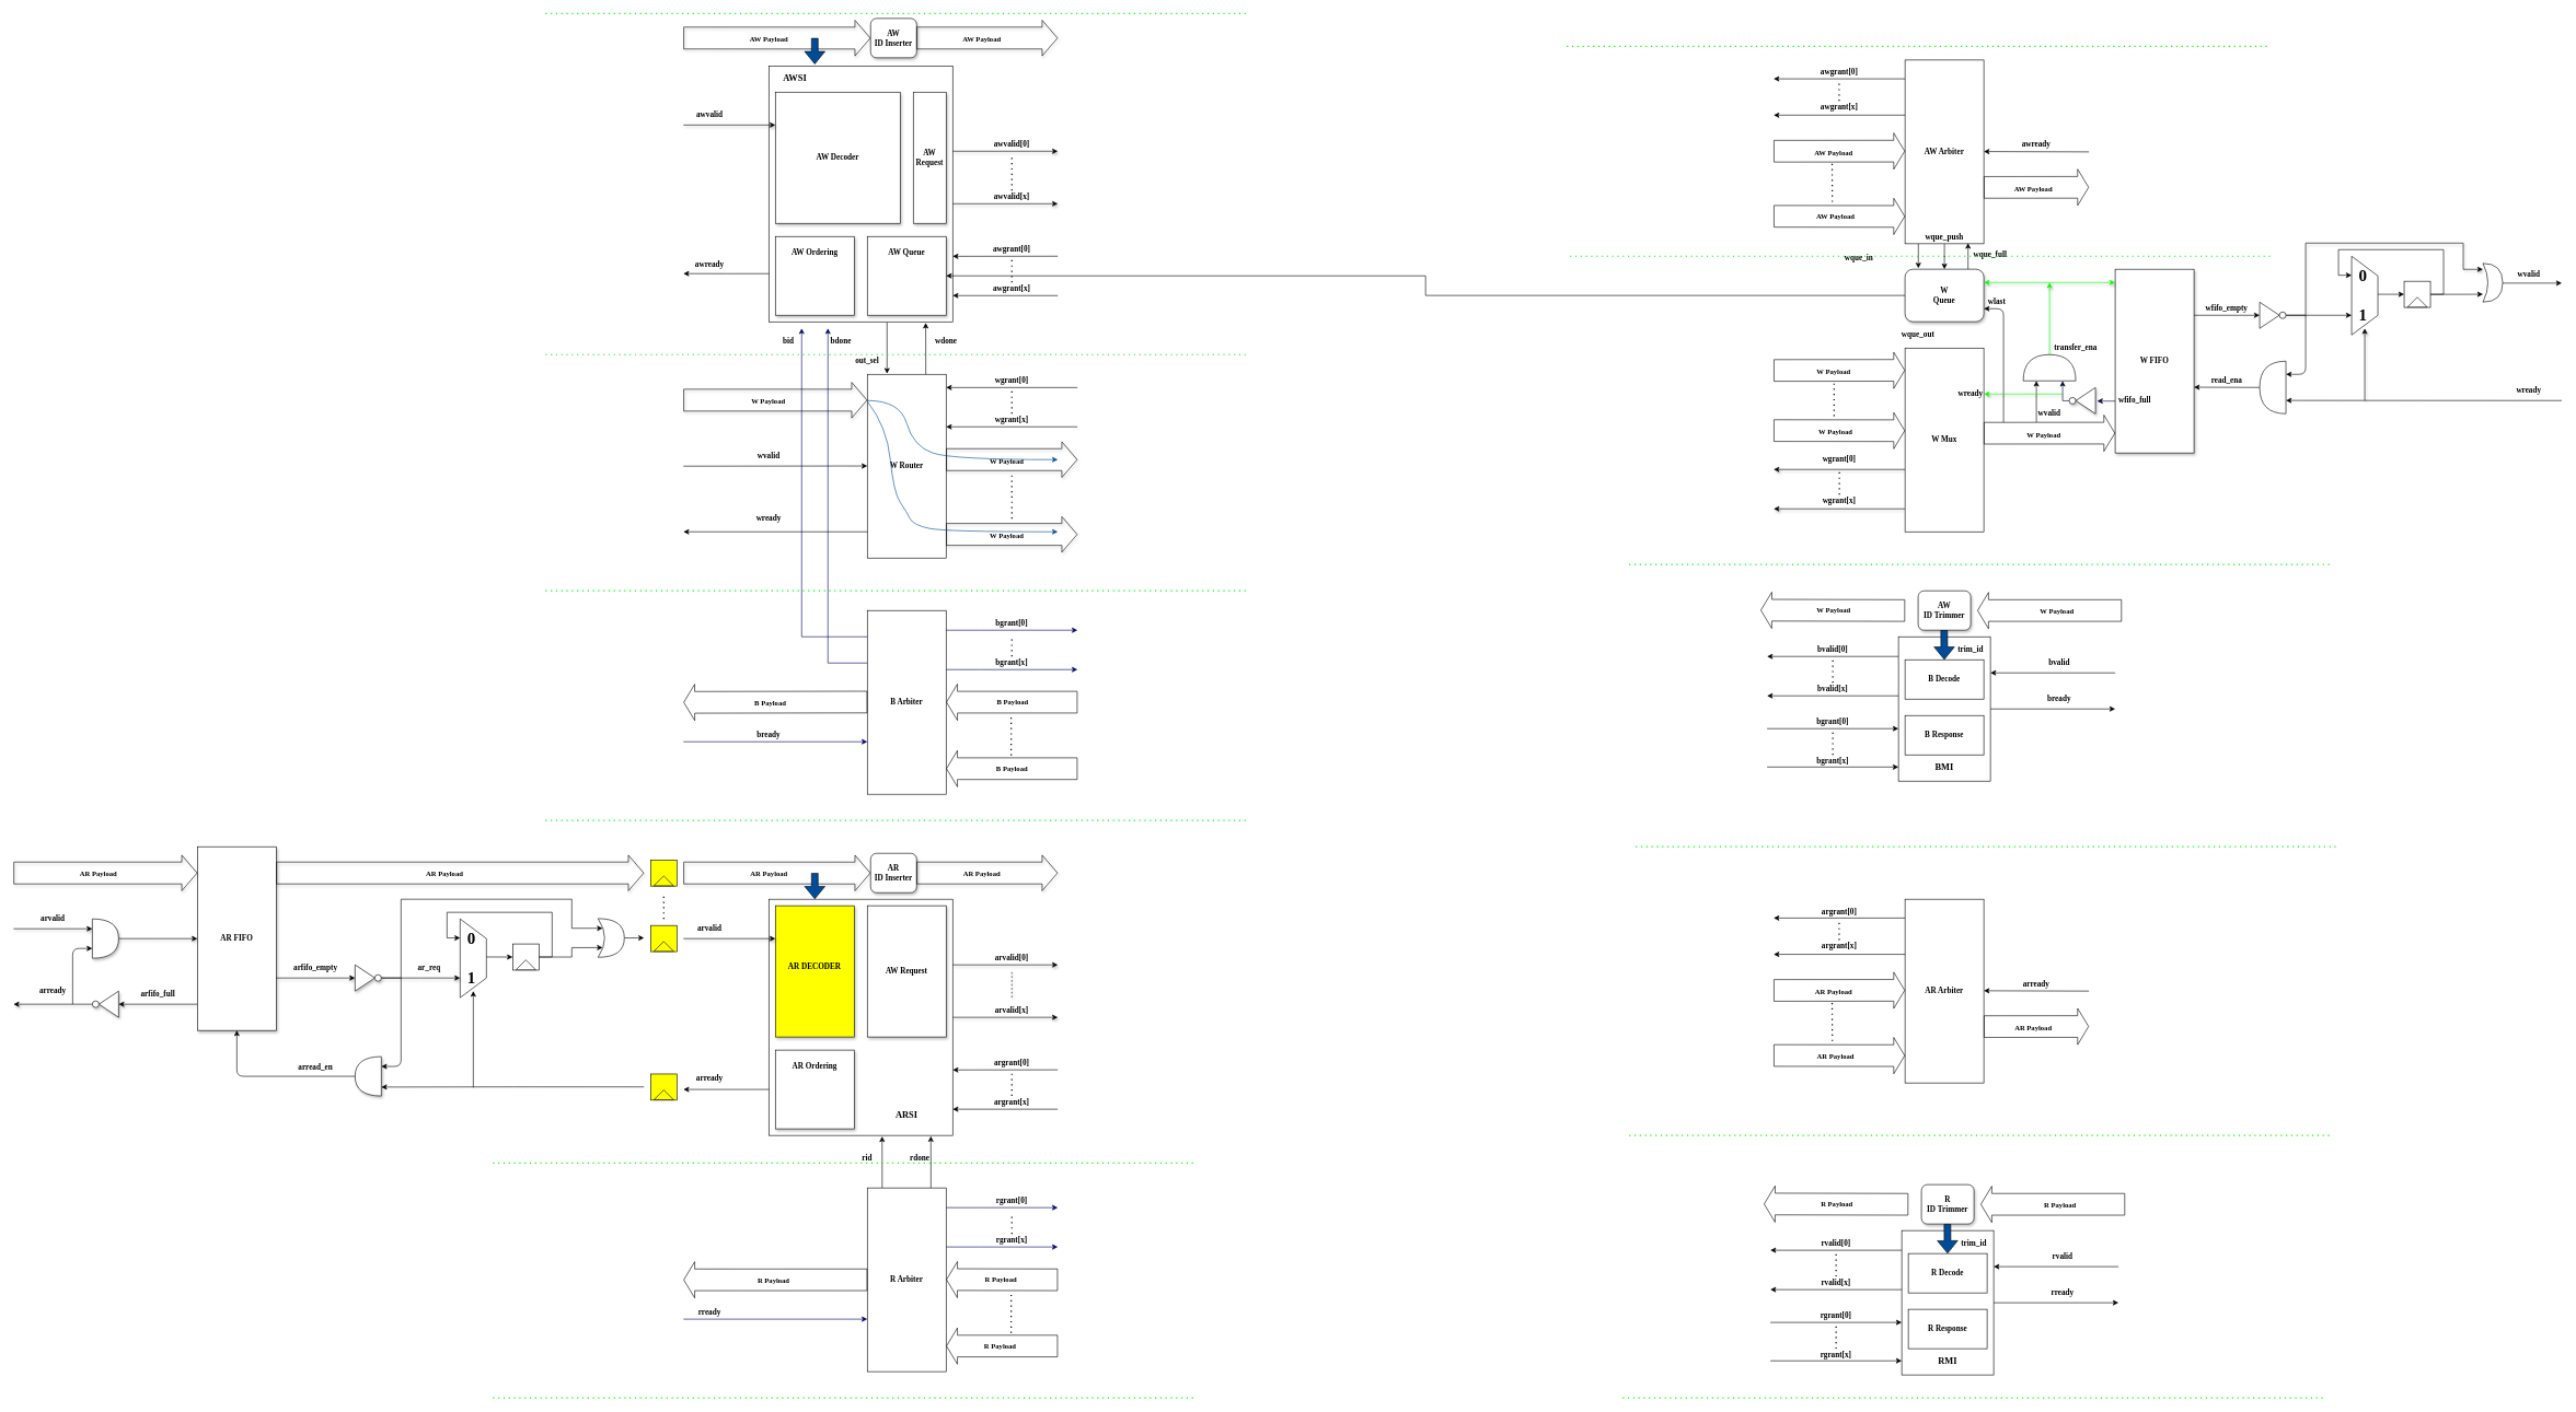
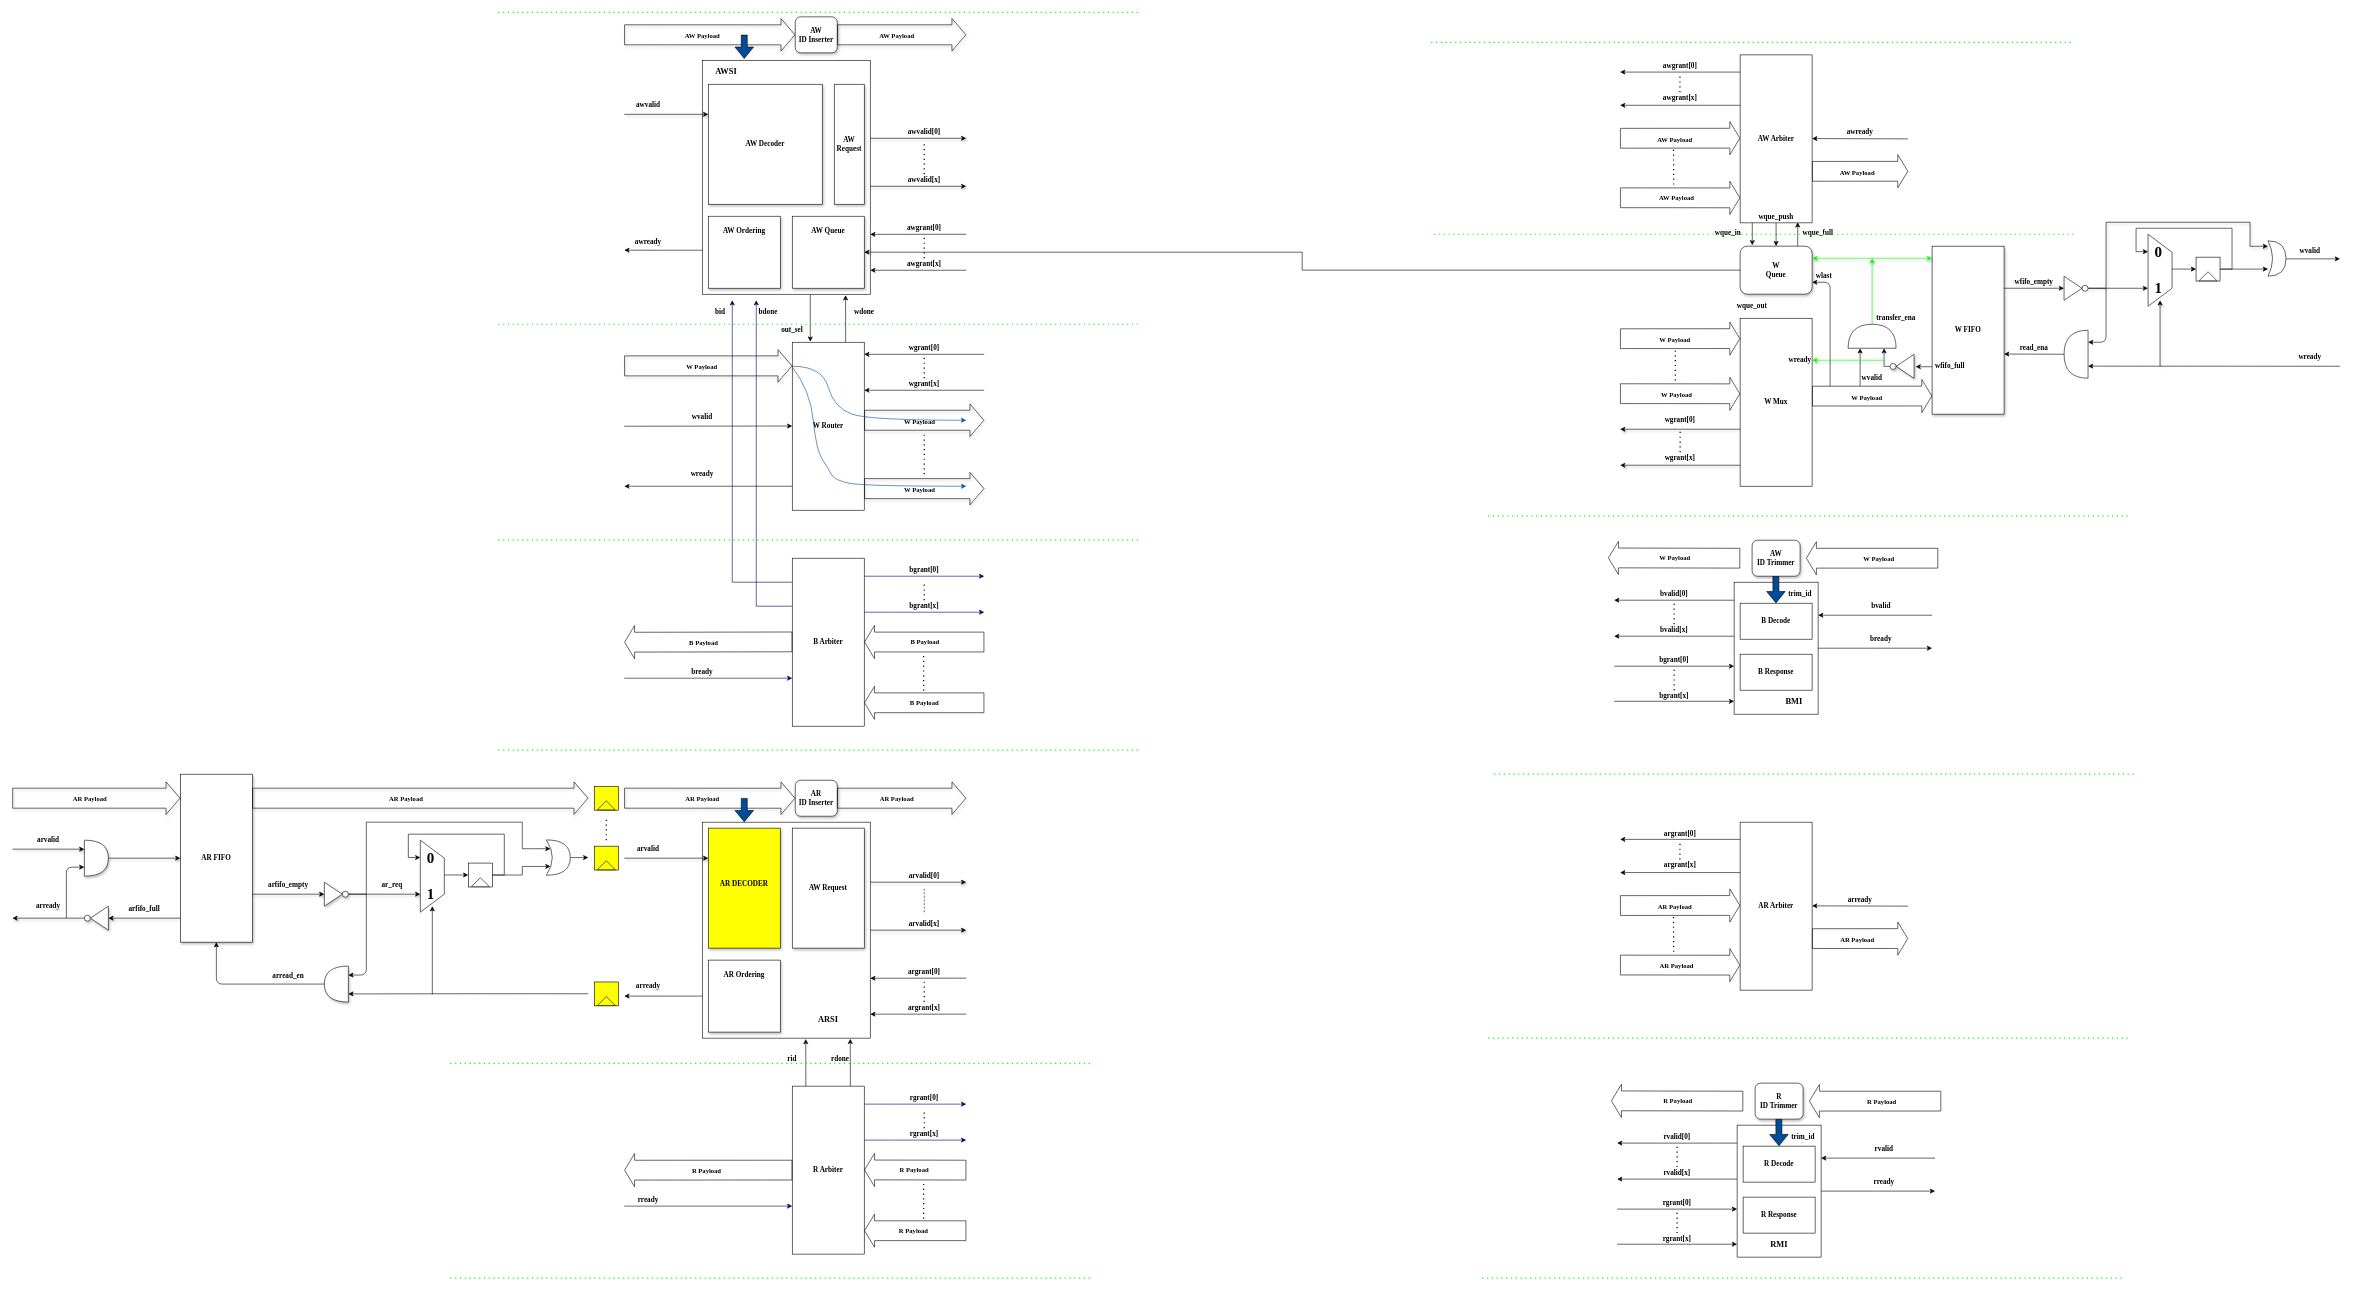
- <mxCell id="211" value="&lt;font face=&quot;Times New Roman&quot;&gt;&lt;b&gt;wque_in&lt;/b&gt;&lt;/font&gt;" style="text;html=1;strokeColor=none;fillColor=none;align=center;verticalAlign=middle;whiteSpace=wrap;rounded=0;" parent="1" vertex="1"><mxGeometry x="2810" y="381.5" width="40" height="20" as="geometry" /></mxCell>
+ <mxCell id="211" value="&lt;font face=&quot;Times New Roman&quot;&gt;&lt;b&gt;wque_in&lt;/b&gt;&lt;/font&gt;" style="text;html=1;strokeColor=none;fillColor=none;align=center;verticalAlign=middle;whiteSpace=wrap;rounded=0;" parent="1" vertex="1"><mxGeometry x="2860" y="376.5" width="40" height="20" as="geometry" /></mxCell>
- <mxCell id="246" value="&lt;font face=&quot;Times New Roman&quot; style=&quot;font-size: 14px&quot;&gt;&lt;b&gt;BMI&lt;/b&gt;&lt;/font&gt;" style="text;html=1;strokeColor=none;fillColor=none;align=center;verticalAlign=middle;whiteSpace=wrap;rounded=0;shadow=0;" parent="1" vertex="1"><mxGeometry x="2940" y="1159" width="40" height="20" as="geometry" /></mxCell>
+ <mxCell id="246" value="&lt;font face=&quot;Times New Roman&quot; style=&quot;font-size: 14px&quot;&gt;&lt;b&gt;BMI&lt;/b&gt;&lt;/font&gt;" style="text;html=1;strokeColor=none;fillColor=none;align=center;verticalAlign=middle;whiteSpace=wrap;rounded=0;shadow=0;" parent="1" vertex="1"><mxGeometry x="2970" y="1159" width="40" height="20" as="geometry" /></mxCell>
